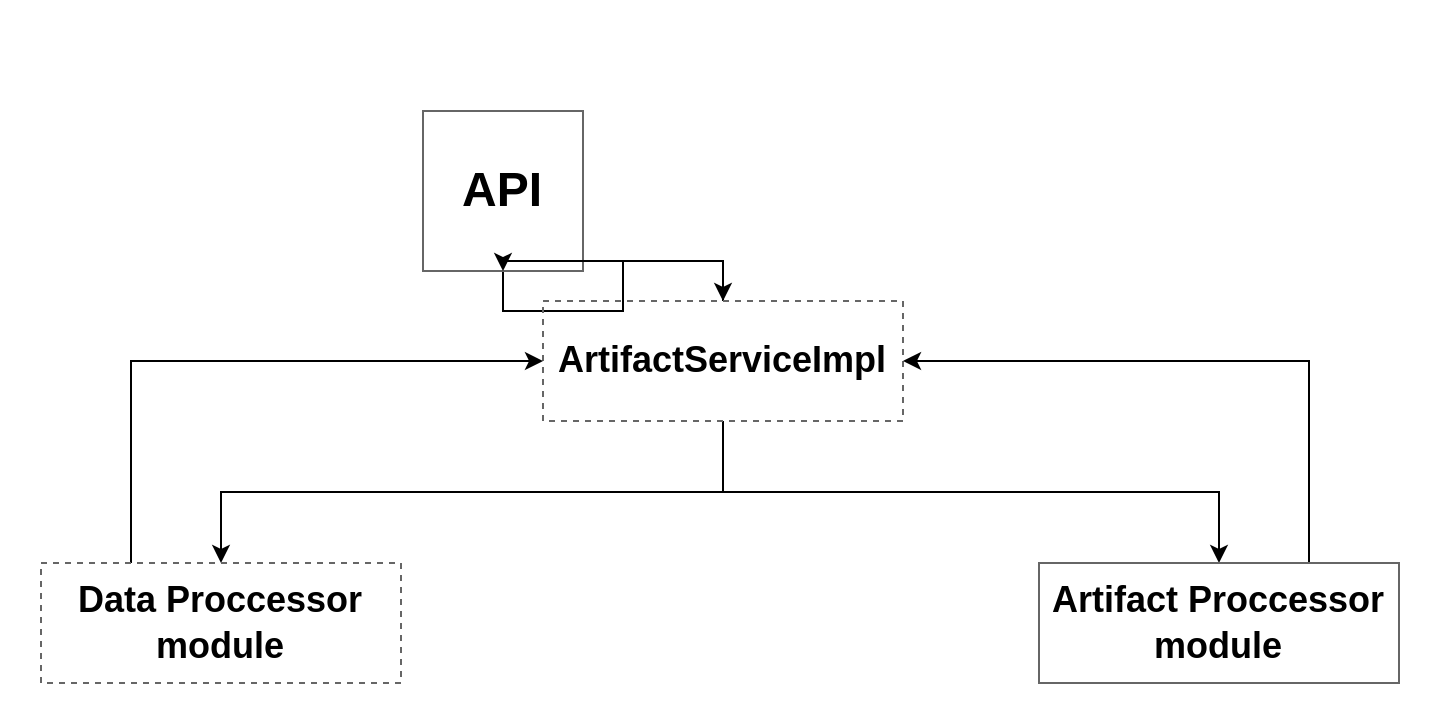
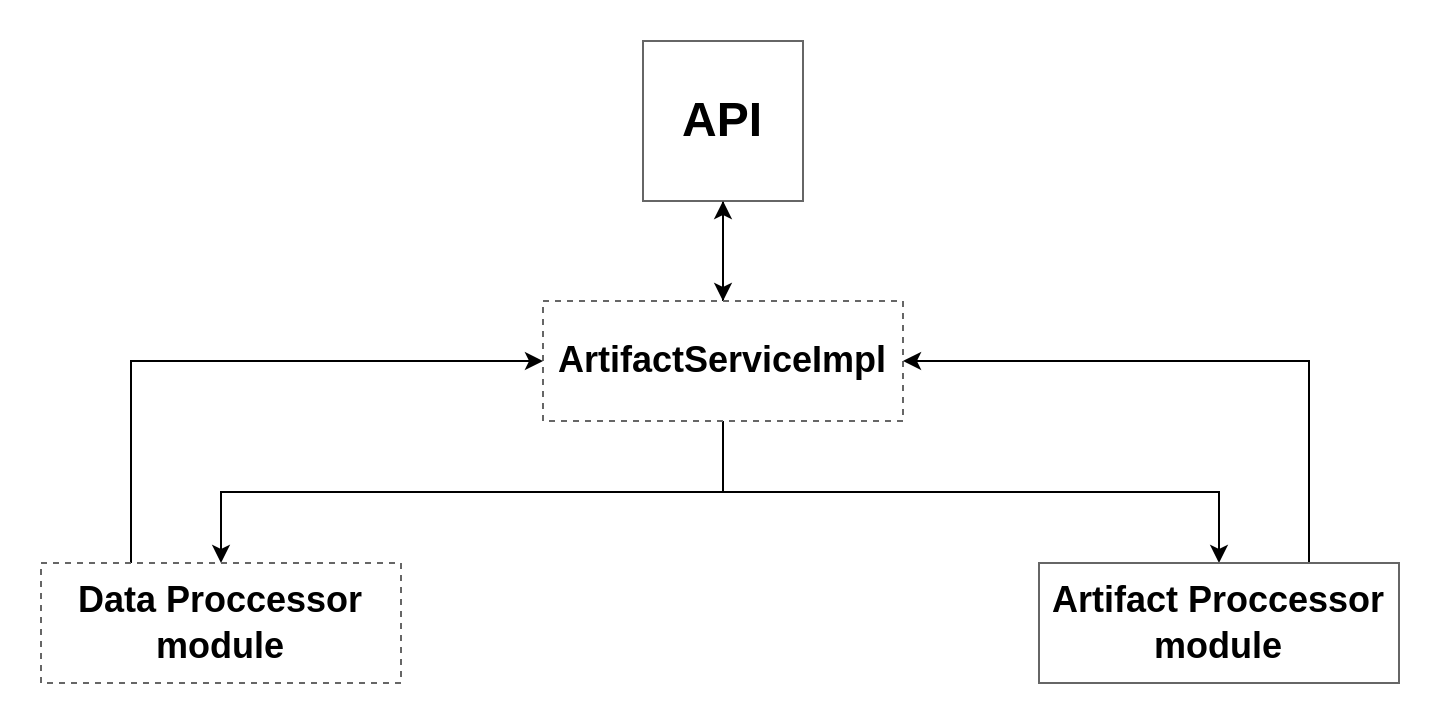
- <mxCell id="3" value="&lt;h1&gt;&lt;font face=&quot;Helvetica&quot;&gt;API&lt;/font&gt;&lt;/h1&gt;" style="whiteSpace=wrap;html=1;aspect=fixed;hachureGap=4;fontFamily=Architects Daughter;fontSource=https%3A%2F%2Ffonts.googleapis.com%2Fcss%3Ffamily%3DArchitects%2BDaughter;fillColor=none;strokeColor=#666666;fontColor=#000000;" parent="1" vertex="1"><mxGeometry x="211" y="55" width="80" height="80" as="geometry" /></mxCell>
+ <mxCell id="3" value="&lt;h1&gt;&lt;font face=&quot;Helvetica&quot;&gt;API&lt;/font&gt;&lt;/h1&gt;" style="whiteSpace=wrap;html=1;aspect=fixed;hachureGap=4;fontFamily=Architects Daughter;fontSource=https%3A%2F%2Ffonts.googleapis.com%2Fcss%3Ffamily%3DArchitects%2BDaughter;fillColor=none;strokeColor=#666666;fontColor=#000000;" parent="1" vertex="1"><mxGeometry x="321" y="20" width="80" height="80" as="geometry" /></mxCell>
